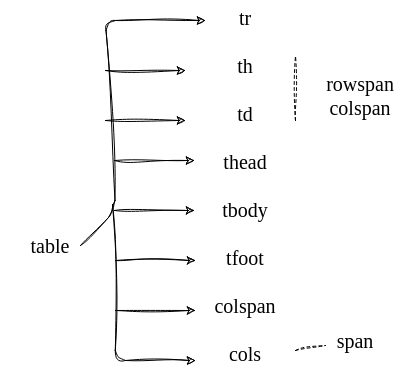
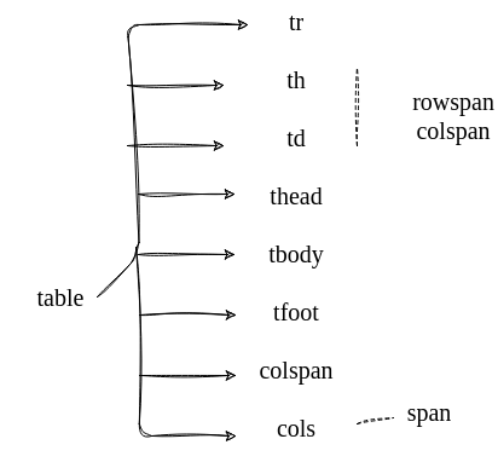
- <mxCell id="13" value="rowspan&lt;br&gt;colspan" style="text;html=1;strokeColor=none;fillColor=none;align=center;verticalAlign=middle;whiteSpace=wrap;rounded=0;sketch=1;hachureGap=4;jiggle=2;curveFitting=1;fontFamily=Architects Daughter;fontSource=https%3A%2F%2Ffonts.googleapis.com%2Fcss%3Ffamily%3DArchitects%2BDaughter;fontSize=20;" vertex="1" parent="1"><mxGeometry x="330" y="80" width="60" height="30" as="geometry" /></mxCell>
+ <mxCell id="13" value="rowspan&lt;br&gt;colspan" style="text;html=1;strokeColor=none;fillColor=none;align=center;verticalAlign=middle;whiteSpace=wrap;rounded=0;sketch=1;hachureGap=4;jiggle=2;curveFitting=1;fontFamily=Architects Daughter;fontSource=https%3A%2F%2Ffonts.googleapis.com%2Fcss%3Ffamily%3DArchitects%2BDaughter;fontSize=20;" vertex="1" parent="1"><mxGeometry x="345" y="80" width="60" height="30" as="geometry" /></mxCell>
